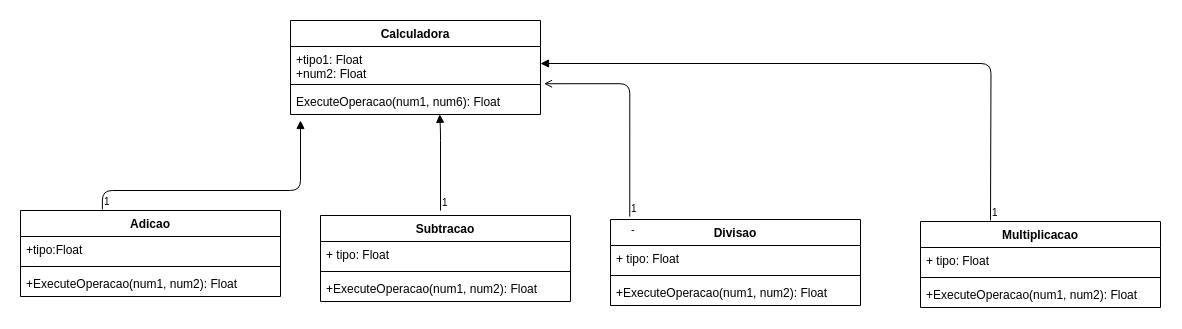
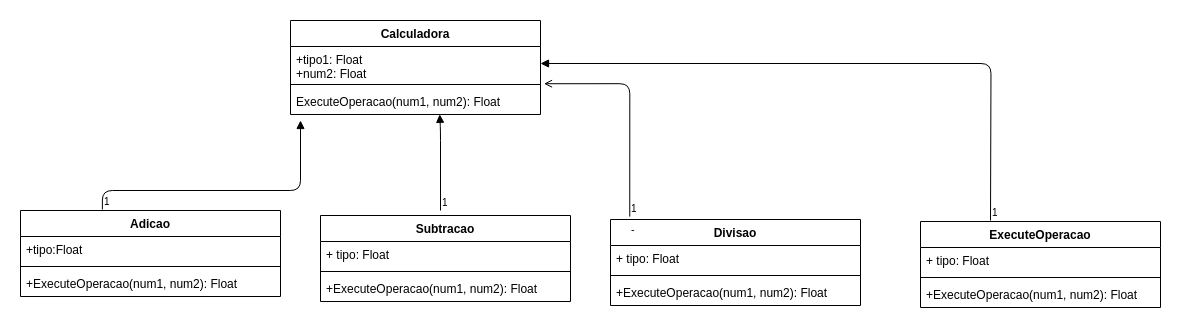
- <mxCell id="5" value="ExecuteOperacao(num1, num6): Float" style="text;strokeColor=none;fillColor=none;align=left;verticalAlign=top;spacingLeft=4;spacingRight=4;overflow=hidden;rotatable=0;points=[[0,0.5],[1,0.5]];portConstraint=eastwest;" vertex="1" parent="2"><mxGeometry y="68" width="250" height="26" as="geometry" /></mxCell>
+ <mxCell id="5" value="ExecuteOperacao(num1, num2): Float" style="text;strokeColor=none;fillColor=none;align=left;verticalAlign=top;spacingLeft=4;spacingRight=4;overflow=hidden;rotatable=0;points=[[0,0.5],[1,0.5]];portConstraint=eastwest;" vertex="1" parent="2"><mxGeometry y="68" width="250" height="26" as="geometry" /></mxCell>
- <mxCell id="18" value="Multiplicacao" style="swimlane;fontStyle=1;align=center;verticalAlign=top;childLayout=stackLayout;horizontal=1;startSize=26;horizontalStack=0;resizeParent=1;resizeParentMax=0;resizeLast=0;collapsible=1;marginBottom=0;" vertex="1" parent="1"><mxGeometry x="920" y="221" width="240" height="86" as="geometry" /></mxCell>
+ <mxCell id="18" value="ExecuteOperacao" style="swimlane;fontStyle=1;align=center;verticalAlign=top;childLayout=stackLayout;horizontal=1;startSize=26;horizontalStack=0;resizeParent=1;resizeParentMax=0;resizeLast=0;collapsible=1;marginBottom=0;" vertex="1" parent="1"><mxGeometry x="920" y="221" width="240" height="86" as="geometry" /></mxCell>
